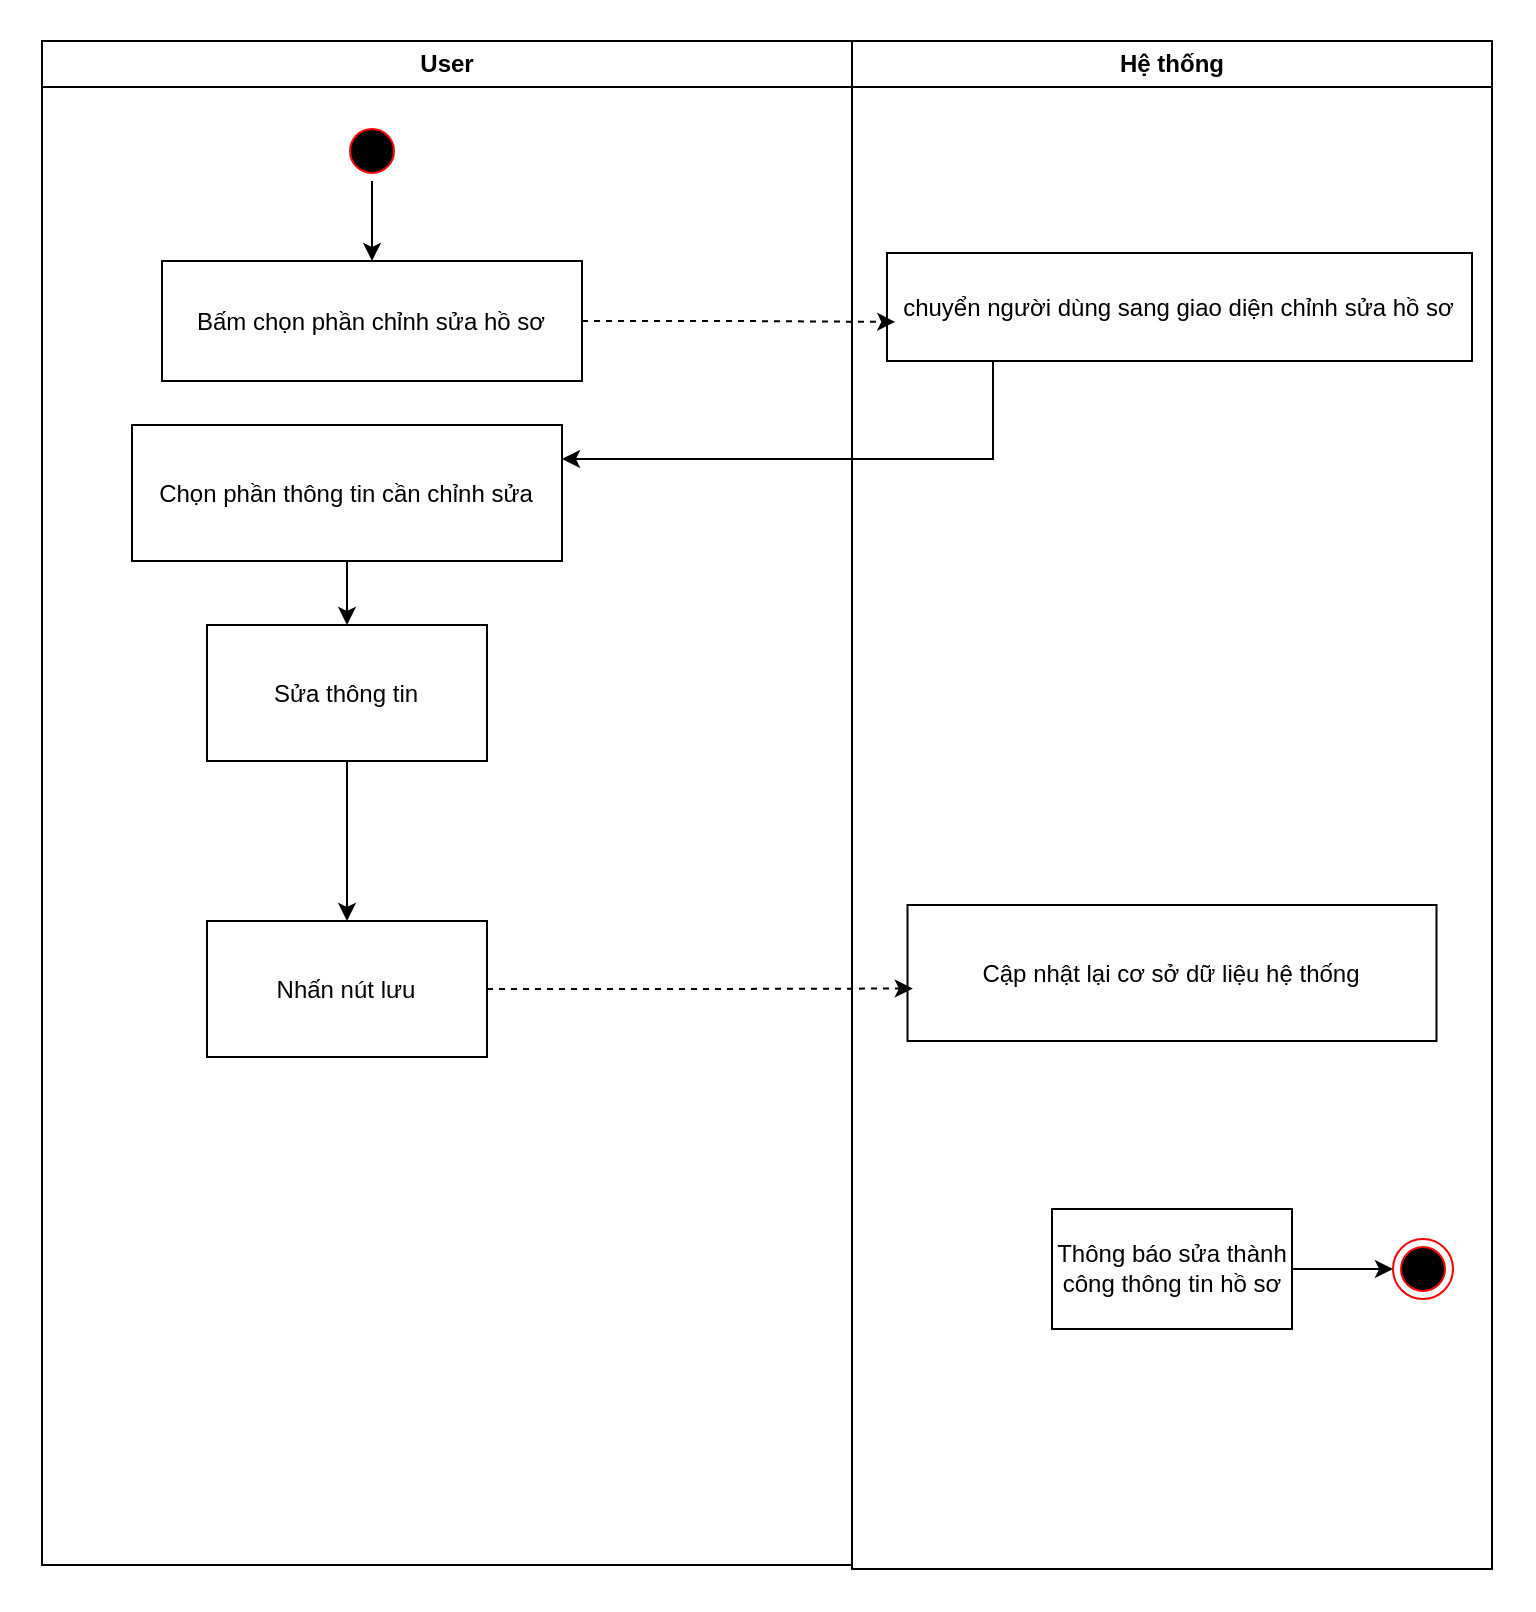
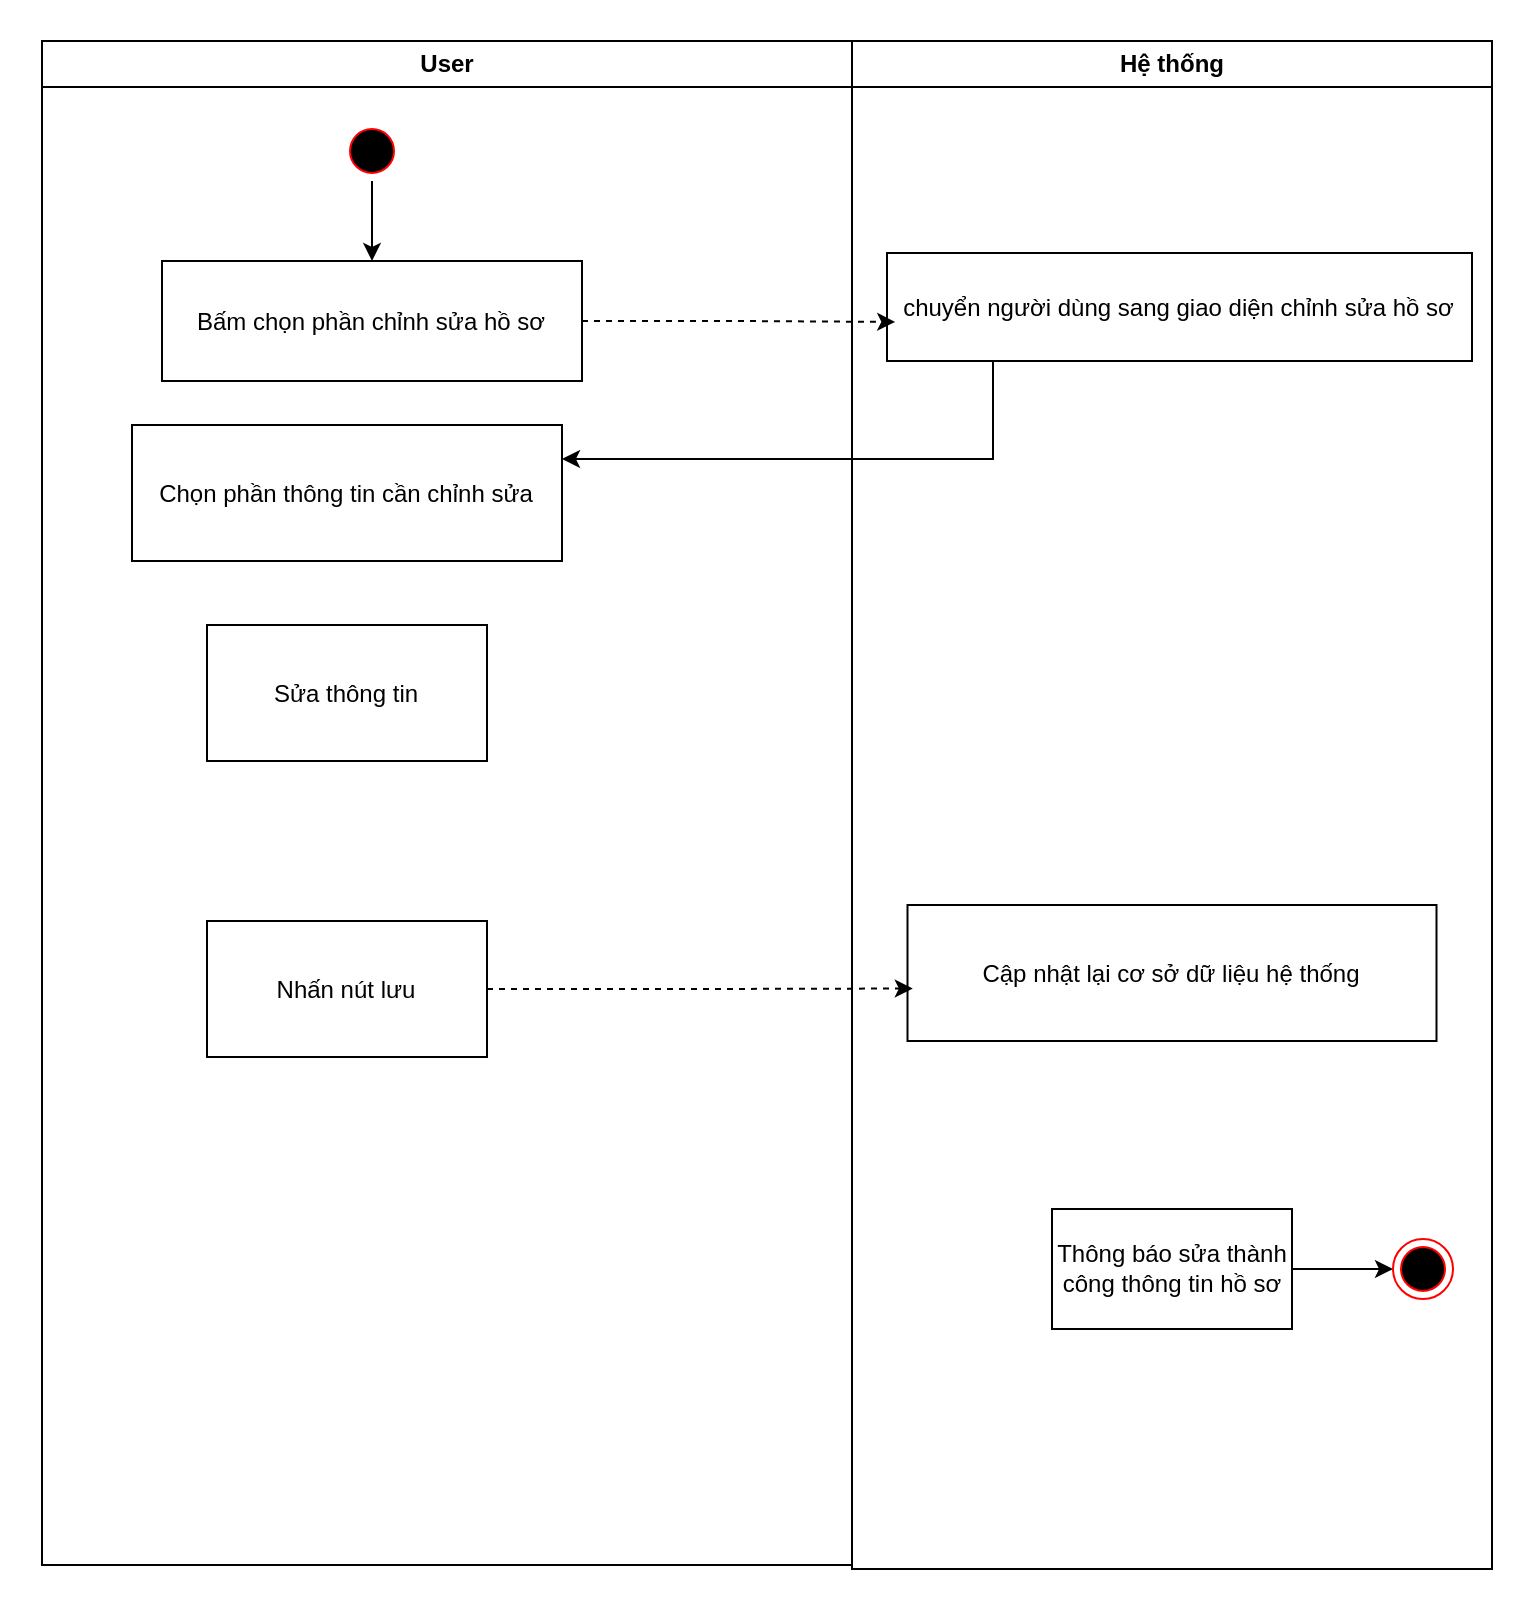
- <mxCell id="6" style="edgeStyle=orthogonalEdgeStyle;rounded=0;orthogonalLoop=1;jettySize=auto;html=1;entryX=0.5;entryY=0;entryDx=0;entryDy=0;" edge="1" parent="2" source="7" target="9"><mxGeometry relative="1" as="geometry" /></mxCell>
- <mxCell id="8" value="" style="edgeStyle=orthogonalEdgeStyle;rounded=0;orthogonalLoop=1;jettySize=auto;html=1;" edge="1" parent="2" source="9" target="10"><mxGeometry relative="1" as="geometry" /></mxCell>
